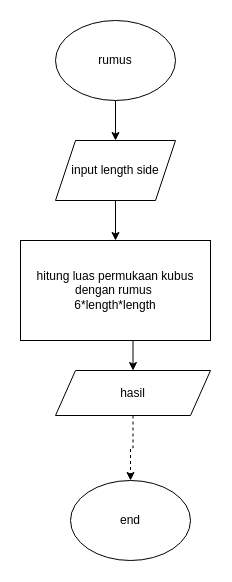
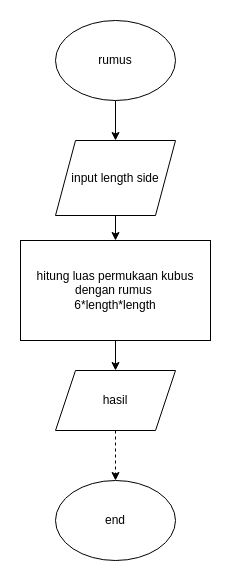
- <mxCell id="5" value="input length side" style="shape=parallelogram;perimeter=parallelogramPerimeter;whiteSpace=wrap;html=1;fixedSize=1;" vertex="1" parent="1"><mxGeometry x="55" y="140" width="120" height="60" as="geometry" /></mxCell>
+ <mxCell id="5" value="input length side" style="shape=parallelogram;perimeter=parallelogramPerimeter;whiteSpace=wrap;html=1;fixedSize=1;" vertex="1" parent="1"><mxGeometry x="55" y="140" width="120" height="75" as="geometry" /></mxCell>
- <mxCell id="9" value="hasil" style="shape=parallelogram;perimeter=parallelogramPerimeter;whiteSpace=wrap;html=1;fixedSize=1;" vertex="1" parent="1"><mxGeometry x="55" y="370" width="155" height="45" as="geometry" /></mxCell>
+ <mxCell id="9" value="hasil" style="shape=parallelogram;perimeter=parallelogramPerimeter;whiteSpace=wrap;html=1;fixedSize=1;" vertex="1" parent="1"><mxGeometry x="55" y="370" width="120" height="60" as="geometry" /></mxCell>
- <mxCell id="10" value="end" style="ellipse;whiteSpace=wrap;html=1;" vertex="1" parent="1"><mxGeometry x="70" y="480" width="120" height="80" as="geometry" /></mxCell>
+ <mxCell id="10" value="end" style="ellipse;whiteSpace=wrap;html=1;" vertex="1" parent="1"><mxGeometry x="55" y="480" width="120" height="80" as="geometry" /></mxCell>
